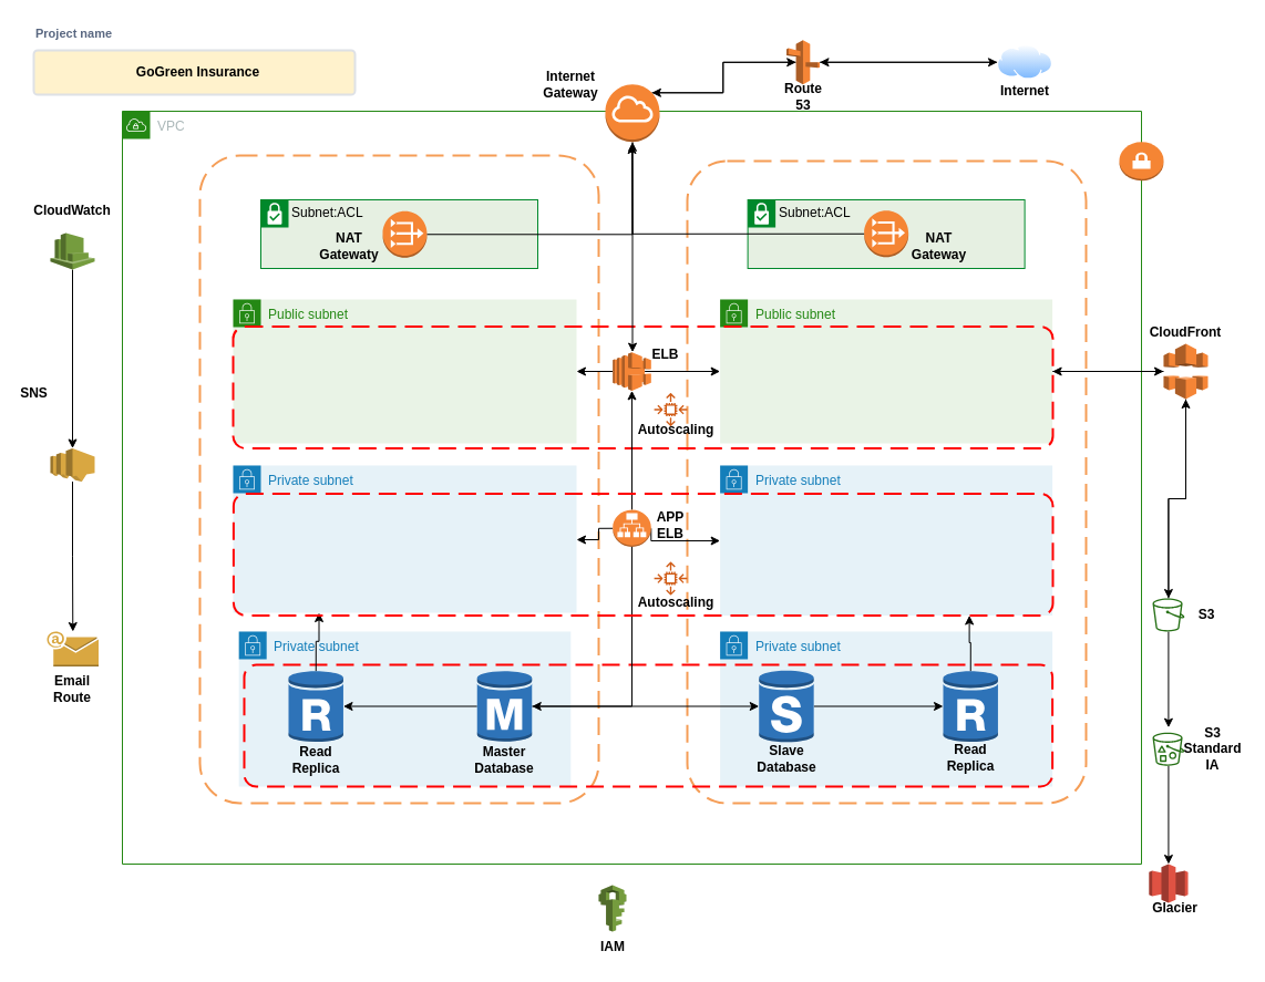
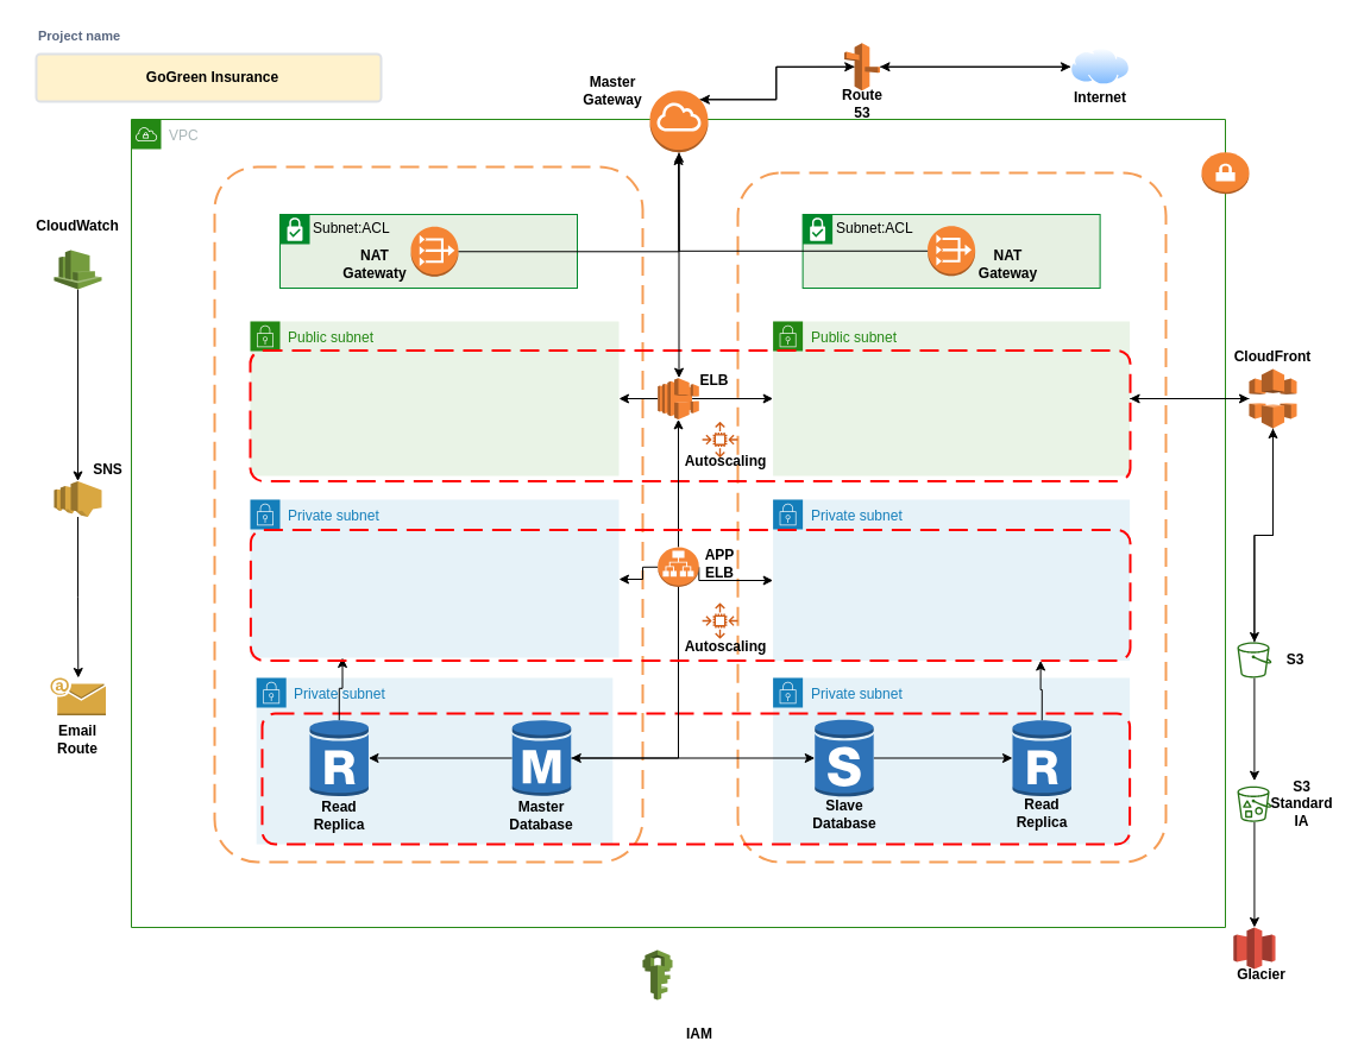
- <mxCell id="65" value="&lt;div&gt;&lt;b&gt;Internet &lt;br&gt;&lt;/b&gt;&lt;/div&gt;&lt;div&gt;&lt;b&gt;Gateway&lt;br&gt;&lt;/b&gt;&lt;/div&gt;" style="text;html=1;strokeColor=none;fillColor=none;align=center;verticalAlign=middle;whiteSpace=wrap;rounded=0;" parent="1" vertex="1"><mxGeometry x="490" y="60" width="50" height="31.5" as="geometry" /></mxCell>
+ <mxCell id="65" value="&lt;div&gt;&lt;b&gt;Master &lt;br&gt;&lt;/b&gt;&lt;/div&gt;&lt;div&gt;&lt;b&gt;Gateway&lt;br&gt;&lt;/b&gt;&lt;/div&gt;" style="text;html=1;strokeColor=none;fillColor=none;align=center;verticalAlign=middle;whiteSpace=wrap;rounded=0;" parent="1" vertex="1"><mxGeometry x="490" y="60" width="50" height="31.5" as="geometry" /></mxCell>
- <mxCell id="74" value="&lt;b&gt;SNS&lt;/b&gt;" style="text;html=1;align=center;verticalAlign=middle;resizable=0;points=[];autosize=1;" parent="1" vertex="1"><mxGeometry x="10" y="344.5" width="40" height="20" as="geometry" /></mxCell>
+ <mxCell id="74" value="&lt;b&gt;SNS&lt;/b&gt;" style="text;html=1;align=center;verticalAlign=middle;resizable=0;points=[];autosize=1;" parent="1" vertex="1"><mxGeometry x="70" y="384.5" width="40" height="20" as="geometry" /></mxCell>
- <mxCell id="85" value="&lt;b&gt;IAM&lt;/b&gt;" style="text;html=1;strokeColor=none;fillColor=none;align=center;verticalAlign=middle;whiteSpace=wrap;rounded=0;" parent="1" vertex="1"><mxGeometry x="532.5" y="845" width="40" height="20" as="geometry" /></mxCell>
+ <mxCell id="85" value="&lt;b&gt;IAM&lt;/b&gt;" style="text;html=1;strokeColor=none;fillColor=none;align=center;verticalAlign=middle;whiteSpace=wrap;rounded=0;" parent="1" vertex="1"><mxGeometry x="567.5" y="860" width="40" height="20" as="geometry" /></mxCell>
